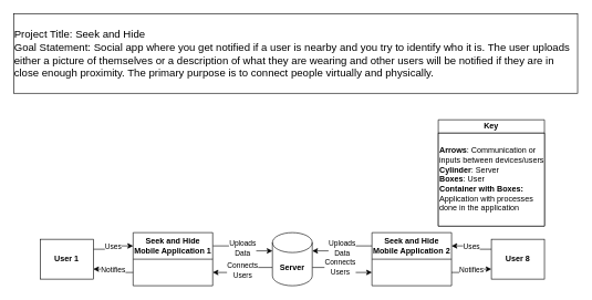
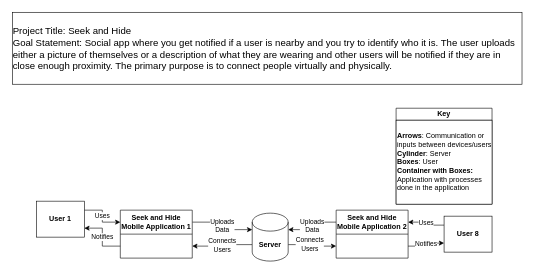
- <mxCell id="7" value="&lt;b&gt;User 1&lt;/b&gt;" style="rounded=0;whiteSpace=wrap;html=1;" parent="1" vertex="1"><mxGeometry x="60" y="360" width="80" height="60" as="geometry" /></mxCell>
+ <mxCell id="7" value="&lt;b&gt;User 1&lt;/b&gt;" style="rounded=0;whiteSpace=wrap;html=1;" parent="1" vertex="1"><mxGeometry x="60" y="335" width="80" height="60" as="geometry" /></mxCell>
- <mxCell id="11" value="&lt;b&gt;Server&lt;/b&gt;" style="shape=cylinder3;whiteSpace=wrap;html=1;boundedLbl=1;backgroundOutline=1;size=15;" parent="1" vertex="1"><mxGeometry x="410" y="350" width="60" height="80" as="geometry" /></mxCell>
+ <mxCell id="11" value="&lt;b&gt;Server&lt;/b&gt;" style="shape=cylinder3;whiteSpace=wrap;html=1;boundedLbl=1;backgroundOutline=1;size=15;" parent="1" vertex="1"><mxGeometry x="420" y="355" width="60" height="80" as="geometry" /></mxCell>
